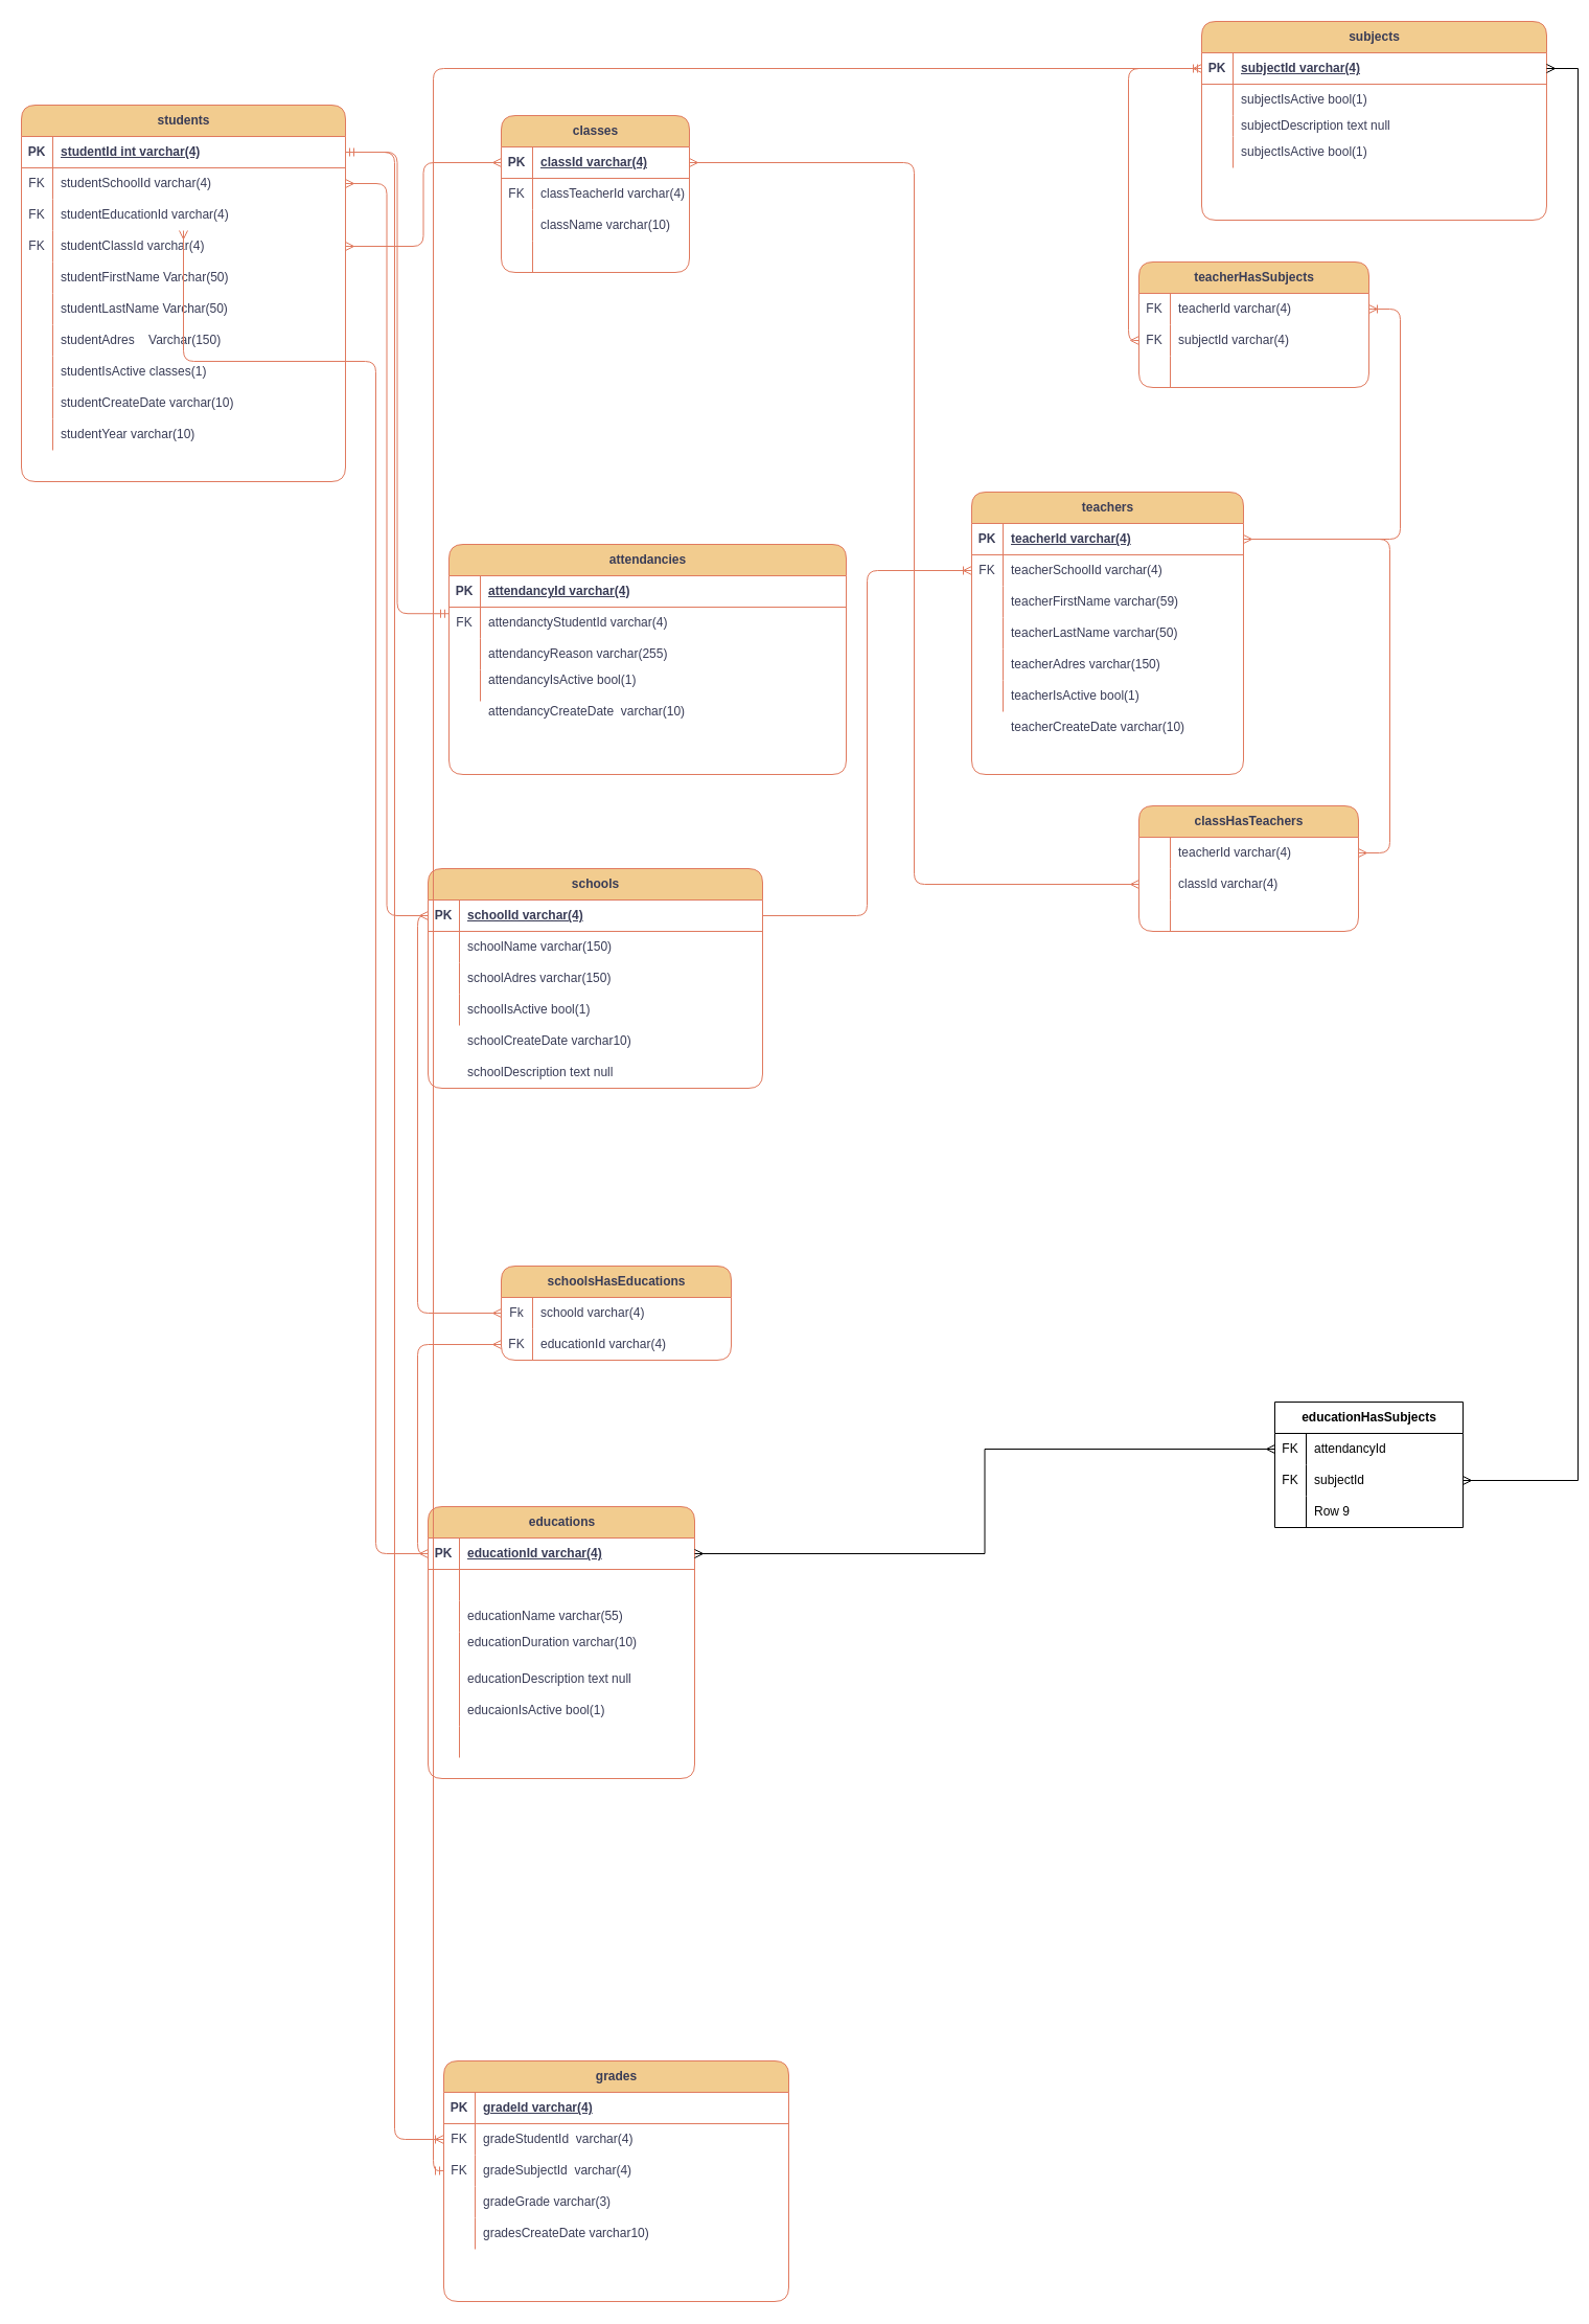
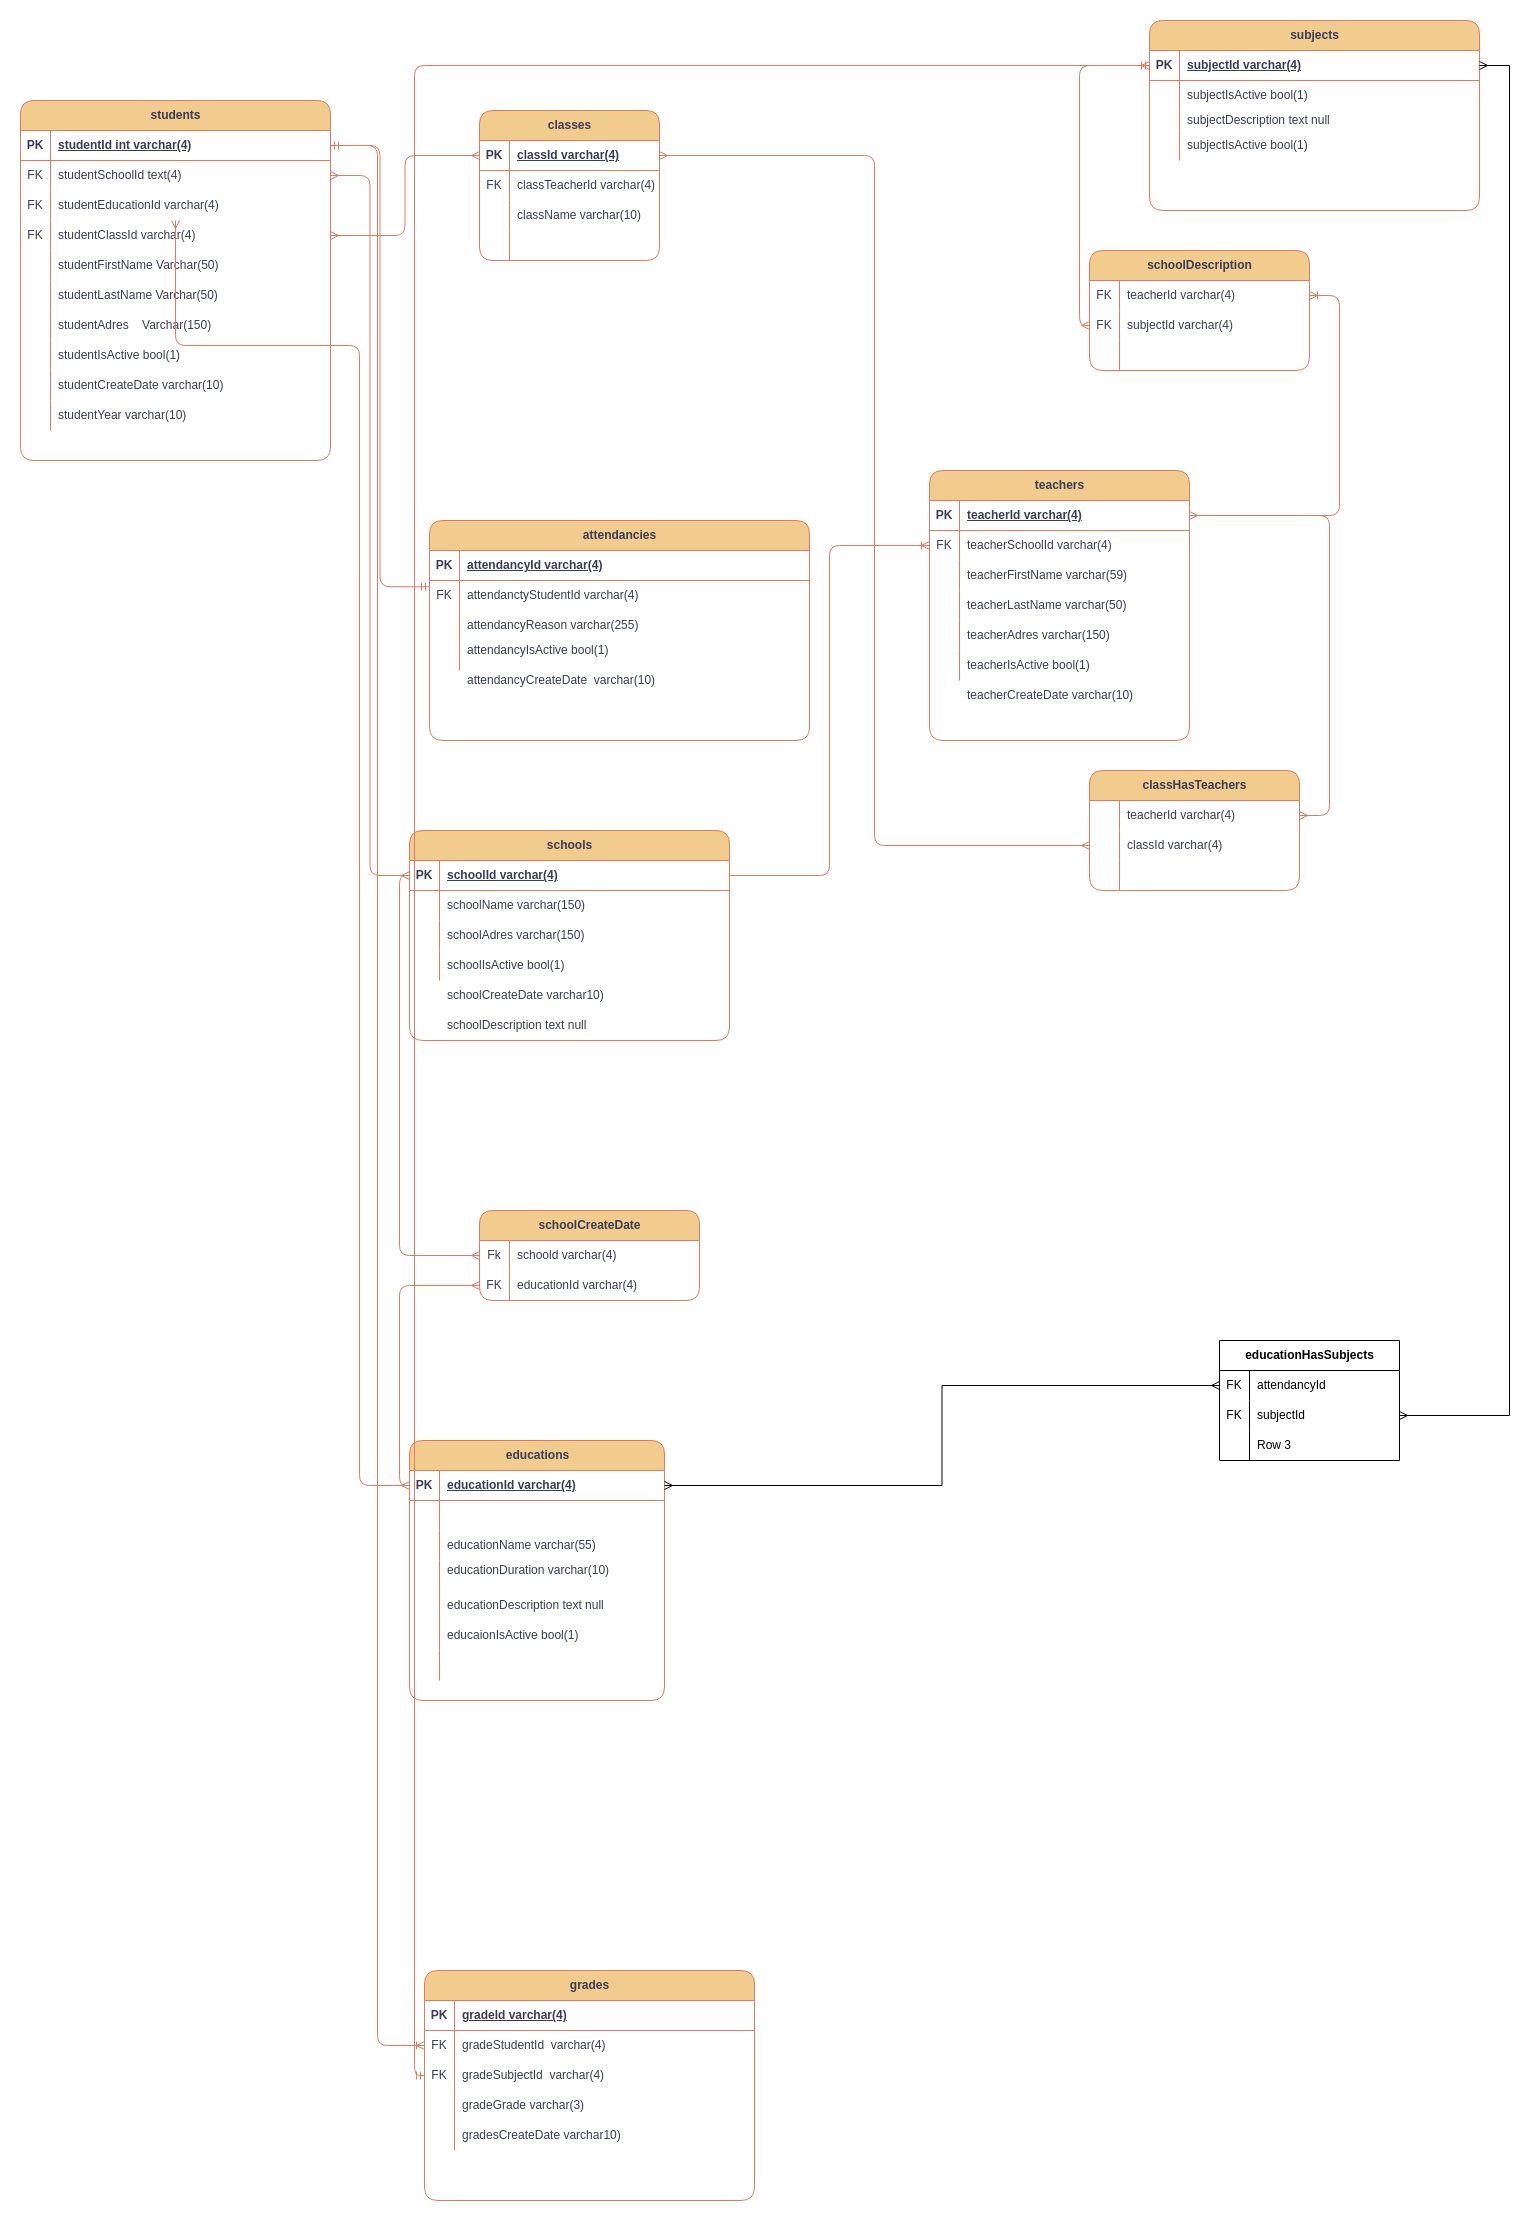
- <mxCell id="21" value="studentSchoolId&amp;nbsp;varchar(4)" style="shape=partialRectangle;connectable=0;fillColor=none;top=0;left=0;bottom=0;right=0;align=left;spacingLeft=6;overflow=hidden;whiteSpace=wrap;html=1;labelBackgroundColor=none;strokeColor=#E07A5F;fontColor=#393C56;rounded=1;" parent="19" vertex="1"><mxGeometry x="30" width="280" height="30" as="geometry"><mxRectangle width="280" height="30" as="alternateBounds" /></mxGeometry></mxCell>
+ <mxCell id="21" value="studentSchoolId&amp;nbsp;text(4)" style="shape=partialRectangle;connectable=0;fillColor=none;top=0;left=0;bottom=0;right=0;align=left;spacingLeft=6;overflow=hidden;whiteSpace=wrap;html=1;labelBackgroundColor=none;strokeColor=#E07A5F;fontColor=#393C56;rounded=1;" parent="19" vertex="1"><mxGeometry x="30" width="280" height="30" as="geometry"><mxRectangle width="280" height="30" as="alternateBounds" /></mxGeometry></mxCell>
- <mxCell id="146" value="teacherHasSubjects" style="shape=table;startSize=30;container=1;collapsible=1;childLayout=tableLayout;fixedRows=1;rowLines=0;fontStyle=1;align=center;resizeLast=1;html=1;rounded=1;strokeColor=#E07A5F;fontColor=#393C56;fillColor=#F2CC8F;" parent="1" vertex="1"><mxGeometry x="1089" y="250" width="220" height="120" as="geometry" /></mxCell>
+ <mxCell id="146" value="schoolDescription" style="shape=table;startSize=30;container=1;collapsible=1;childLayout=tableLayout;fixedRows=1;rowLines=0;fontStyle=1;align=center;resizeLast=1;html=1;rounded=1;strokeColor=#E07A5F;fontColor=#393C56;fillColor=#F2CC8F;" parent="1" vertex="1"><mxGeometry x="1089" y="250" width="220" height="120" as="geometry" /></mxCell>
- <mxCell id="39" value="studentIsActive classes(1)" style="shape=partialRectangle;connectable=0;fillColor=none;top=0;left=0;bottom=0;right=0;align=left;spacingLeft=6;overflow=hidden;whiteSpace=wrap;html=1;labelBackgroundColor=none;strokeColor=#E07A5F;fontColor=#393C56;rounded=1;" parent="37" vertex="1"><mxGeometry x="30" width="280" height="30" as="geometry"><mxRectangle width="280" height="30" as="alternateBounds" /></mxGeometry></mxCell>
+ <mxCell id="39" value="studentIsActive bool(1)" style="shape=partialRectangle;connectable=0;fillColor=none;top=0;left=0;bottom=0;right=0;align=left;spacingLeft=6;overflow=hidden;whiteSpace=wrap;html=1;labelBackgroundColor=none;strokeColor=#E07A5F;fontColor=#393C56;rounded=1;" parent="37" vertex="1"><mxGeometry x="30" width="280" height="30" as="geometry"><mxRectangle width="280" height="30" as="alternateBounds" /></mxGeometry></mxCell>
- <mxCell id="107" value="schoolsHasEducations" style="shape=table;startSize=30;container=1;collapsible=1;childLayout=tableLayout;fixedRows=1;rowLines=0;fontStyle=1;align=center;resizeLast=1;html=1;rounded=1;strokeColor=#E07A5F;fontColor=#393C56;fillColor=#F2CC8F;" parent="1" vertex="1"><mxGeometry x="479" y="1210" width="220" height="90" as="geometry" /></mxCell>
+ <mxCell id="107" value="schoolCreateDate" style="shape=table;startSize=30;container=1;collapsible=1;childLayout=tableLayout;fixedRows=1;rowLines=0;fontStyle=1;align=center;resizeLast=1;html=1;rounded=1;strokeColor=#E07A5F;fontColor=#393C56;fillColor=#F2CC8F;" parent="1" vertex="1"><mxGeometry x="479" y="1210" width="220" height="90" as="geometry" /></mxCell>
- <mxCell id="195" value="Row 9" style="shape=partialRectangle;connectable=0;fillColor=none;top=0;left=0;bottom=0;right=0;align=left;spacingLeft=6;overflow=hidden;whiteSpace=wrap;html=1;" parent="193" vertex="1"><mxGeometry x="30" width="150" height="30" as="geometry"><mxRectangle width="150" height="30" as="alternateBounds" /></mxGeometry></mxCell>
+ <mxCell id="195" value="Row 3" style="shape=partialRectangle;connectable=0;fillColor=none;top=0;left=0;bottom=0;right=0;align=left;spacingLeft=6;overflow=hidden;whiteSpace=wrap;html=1;" parent="193" vertex="1"><mxGeometry x="30" width="150" height="30" as="geometry"><mxRectangle width="150" height="30" as="alternateBounds" /></mxGeometry></mxCell>
